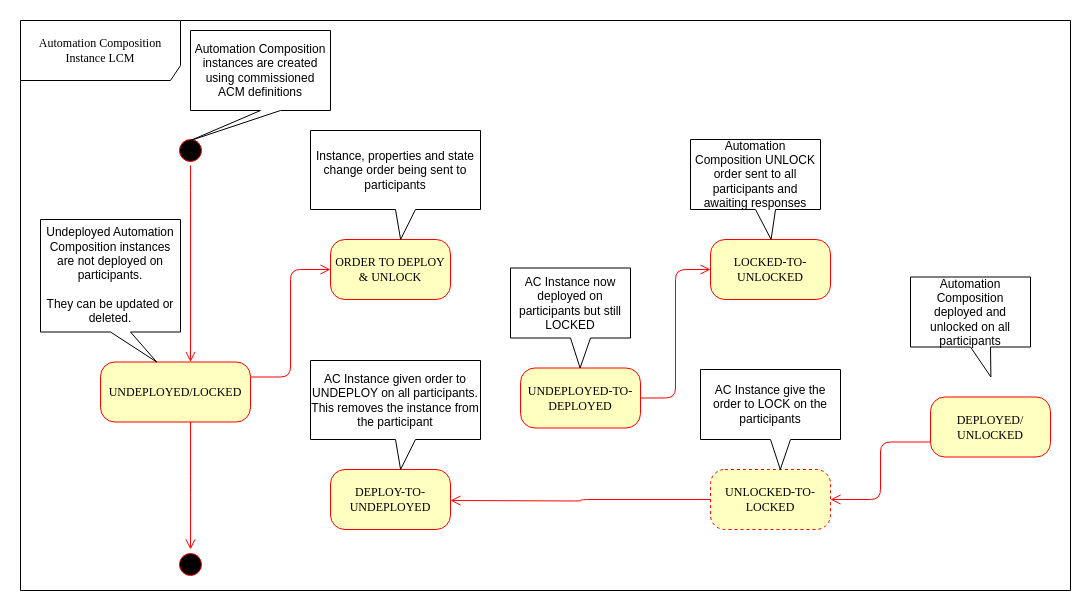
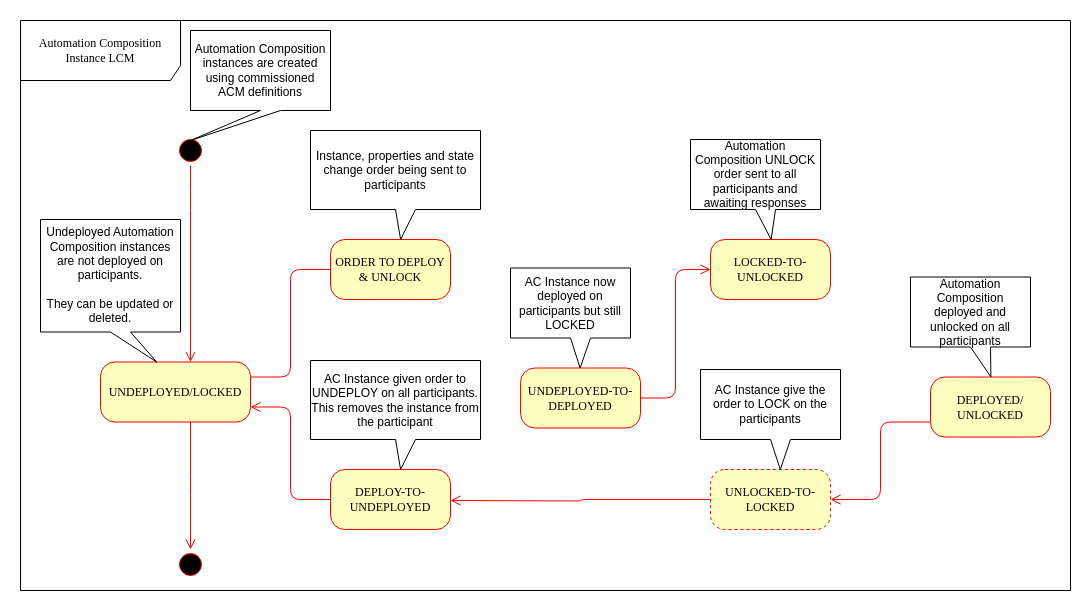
- <mxCell id="10" style="edgeStyle=orthogonalEdgeStyle;html=1;exitX=1;exitY=0.25;entryX=0;entryY=0.5;labelBackgroundColor=none;endArrow=open;endSize=8;strokeColor=#ff0000;fontFamily=Verdana;fontSize=12;align=left;entryDx=0;entryDy=0;exitDx=0;exitDy=0;" parent="1" source="4" target="5" edge="1"><mxGeometry relative="1" as="geometry"><mxPoint x="160" y="429" as="sourcePoint" /></mxGeometry></mxCell>
+ <mxCell id="10" style="edgeStyle=orthogonalEdgeStyle;html=1;exitX=1;exitY=0.25;entryX=0;entryY=0.5;labelBackgroundColor=none;endArrow=none;endSize=8;strokeColor=#ff0000;fontFamily=Verdana;fontSize=12;align=left;entryDx=0;entryDy=0;exitDx=0;exitDy=0;" parent="1" source="4" target="5" edge="1"><mxGeometry relative="1" as="geometry"><mxPoint x="160" y="429" as="sourcePoint" /></mxGeometry></mxCell>
- <mxCell id="15" value="DEPLOYED/&lt;br&gt;UNLOCKED" style="rounded=1;whiteSpace=wrap;html=1;arcSize=24;fillColor=#ffffc0;strokeColor=#ff0000;shadow=0;comic=0;labelBackgroundColor=none;fontFamily=Verdana;fontSize=12;fontColor=#000000;align=center;" parent="1" vertex="1"><mxGeometry x="930" y="396.5" width="120" height="60" as="geometry" /></mxCell>
+ <mxCell id="15" value="DEPLOYED/&lt;br&gt;UNLOCKED" style="rounded=1;whiteSpace=wrap;html=1;arcSize=24;fillColor=#ffffc0;strokeColor=#ff0000;shadow=0;comic=0;labelBackgroundColor=none;fontFamily=Verdana;fontSize=12;fontColor=#000000;align=center;" parent="1" vertex="1"><mxGeometry x="930" y="376.5" width="120" height="60" as="geometry" /></mxCell>
+ <mxCell id="6" style="edgeStyle=elbowEdgeStyle;html=1;exitX=0;exitY=0.5;entryX=1;entryY=0.75;labelBackgroundColor=none;endArrow=open;endSize=8;strokeColor=#ff0000;fontFamily=Verdana;fontSize=12;align=left;exitDx=0;exitDy=0;entryDx=0;entryDy=0;" parent="1" source="16" target="4" edge="1"><mxGeometry relative="1" as="geometry"><mxPoint x="530" y="474" as="targetPoint" /></mxGeometry></mxCell>
